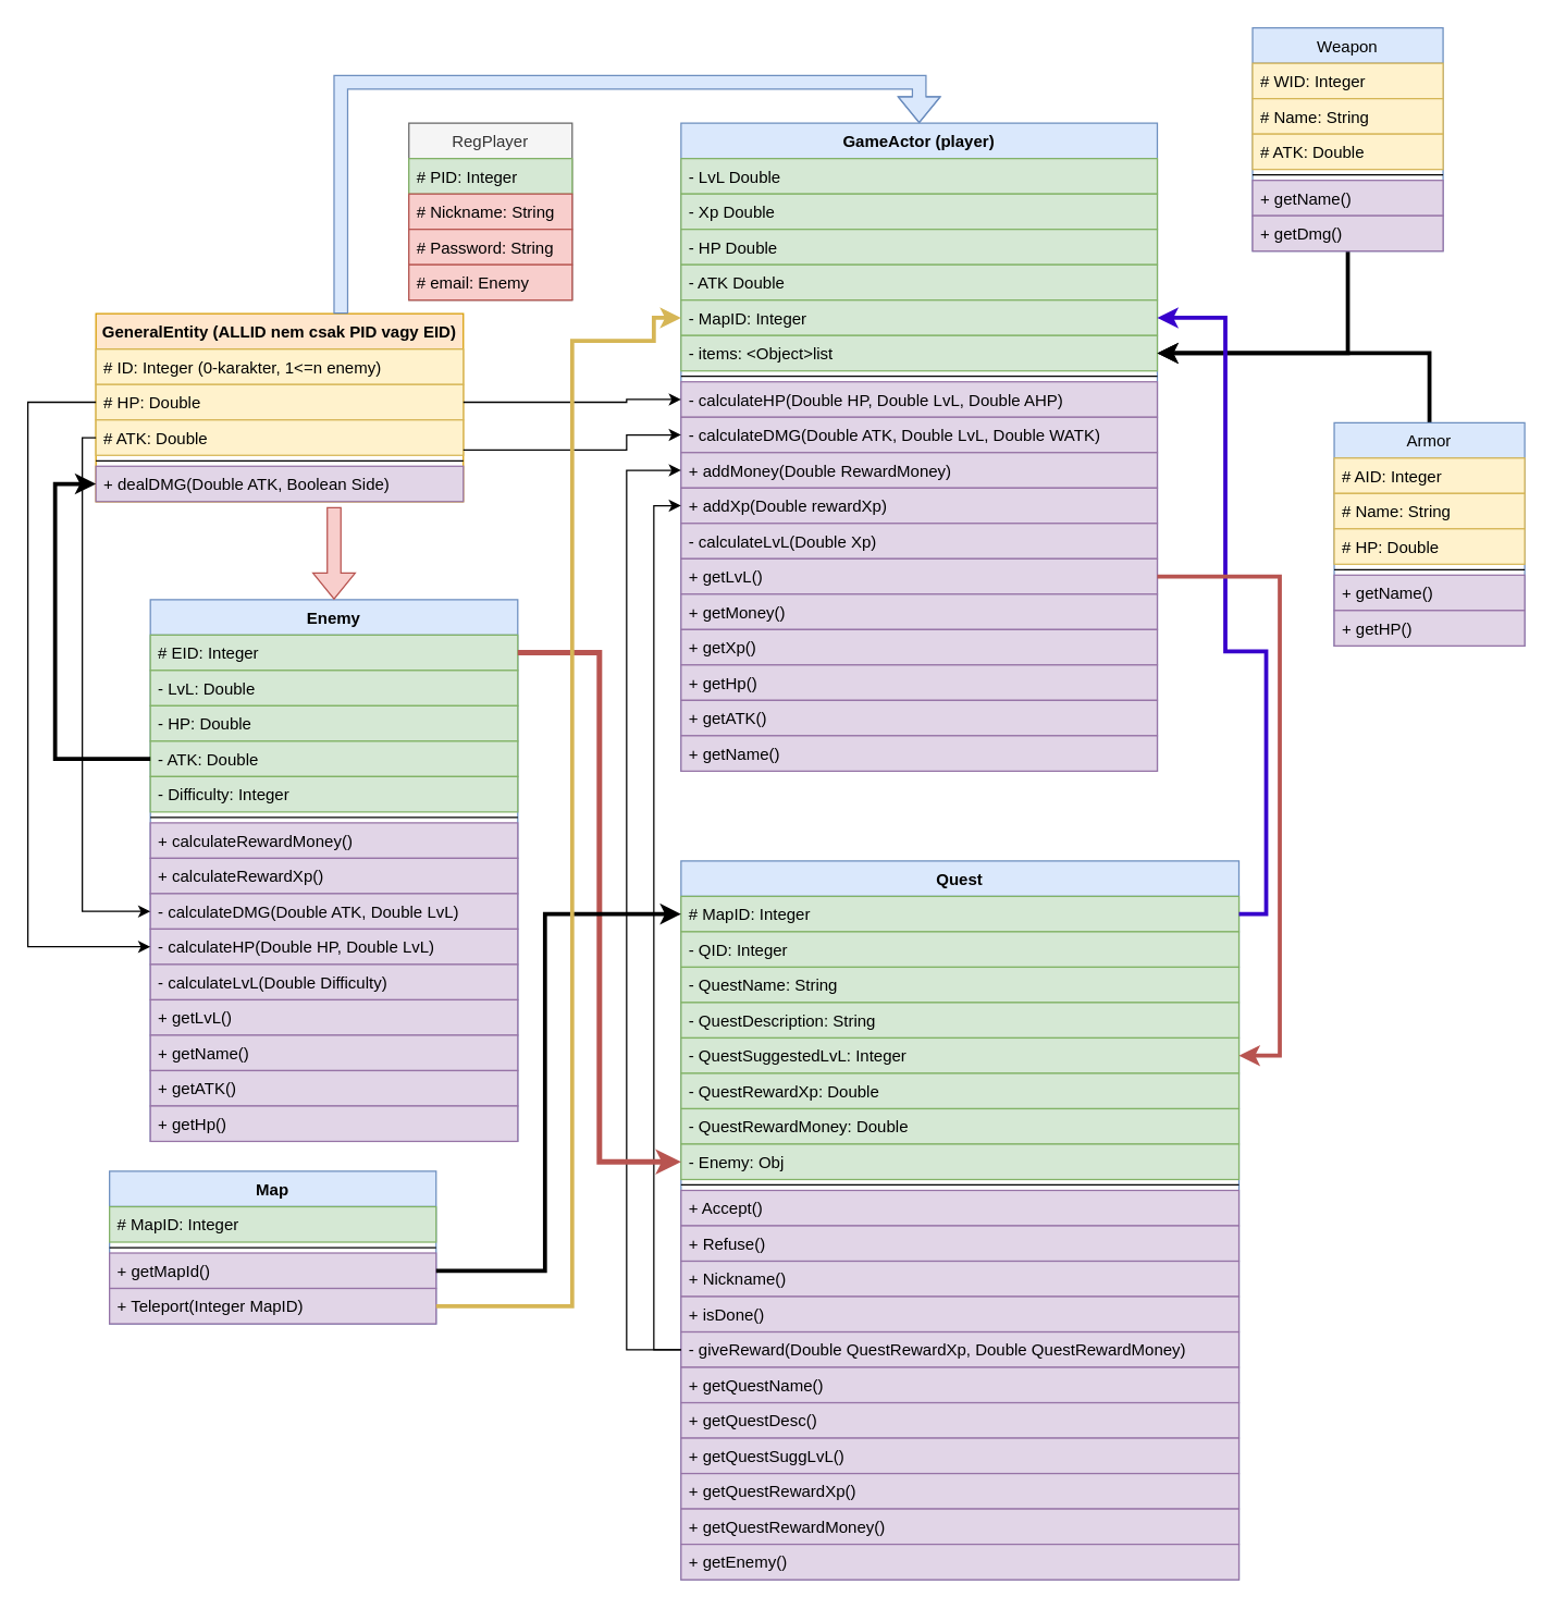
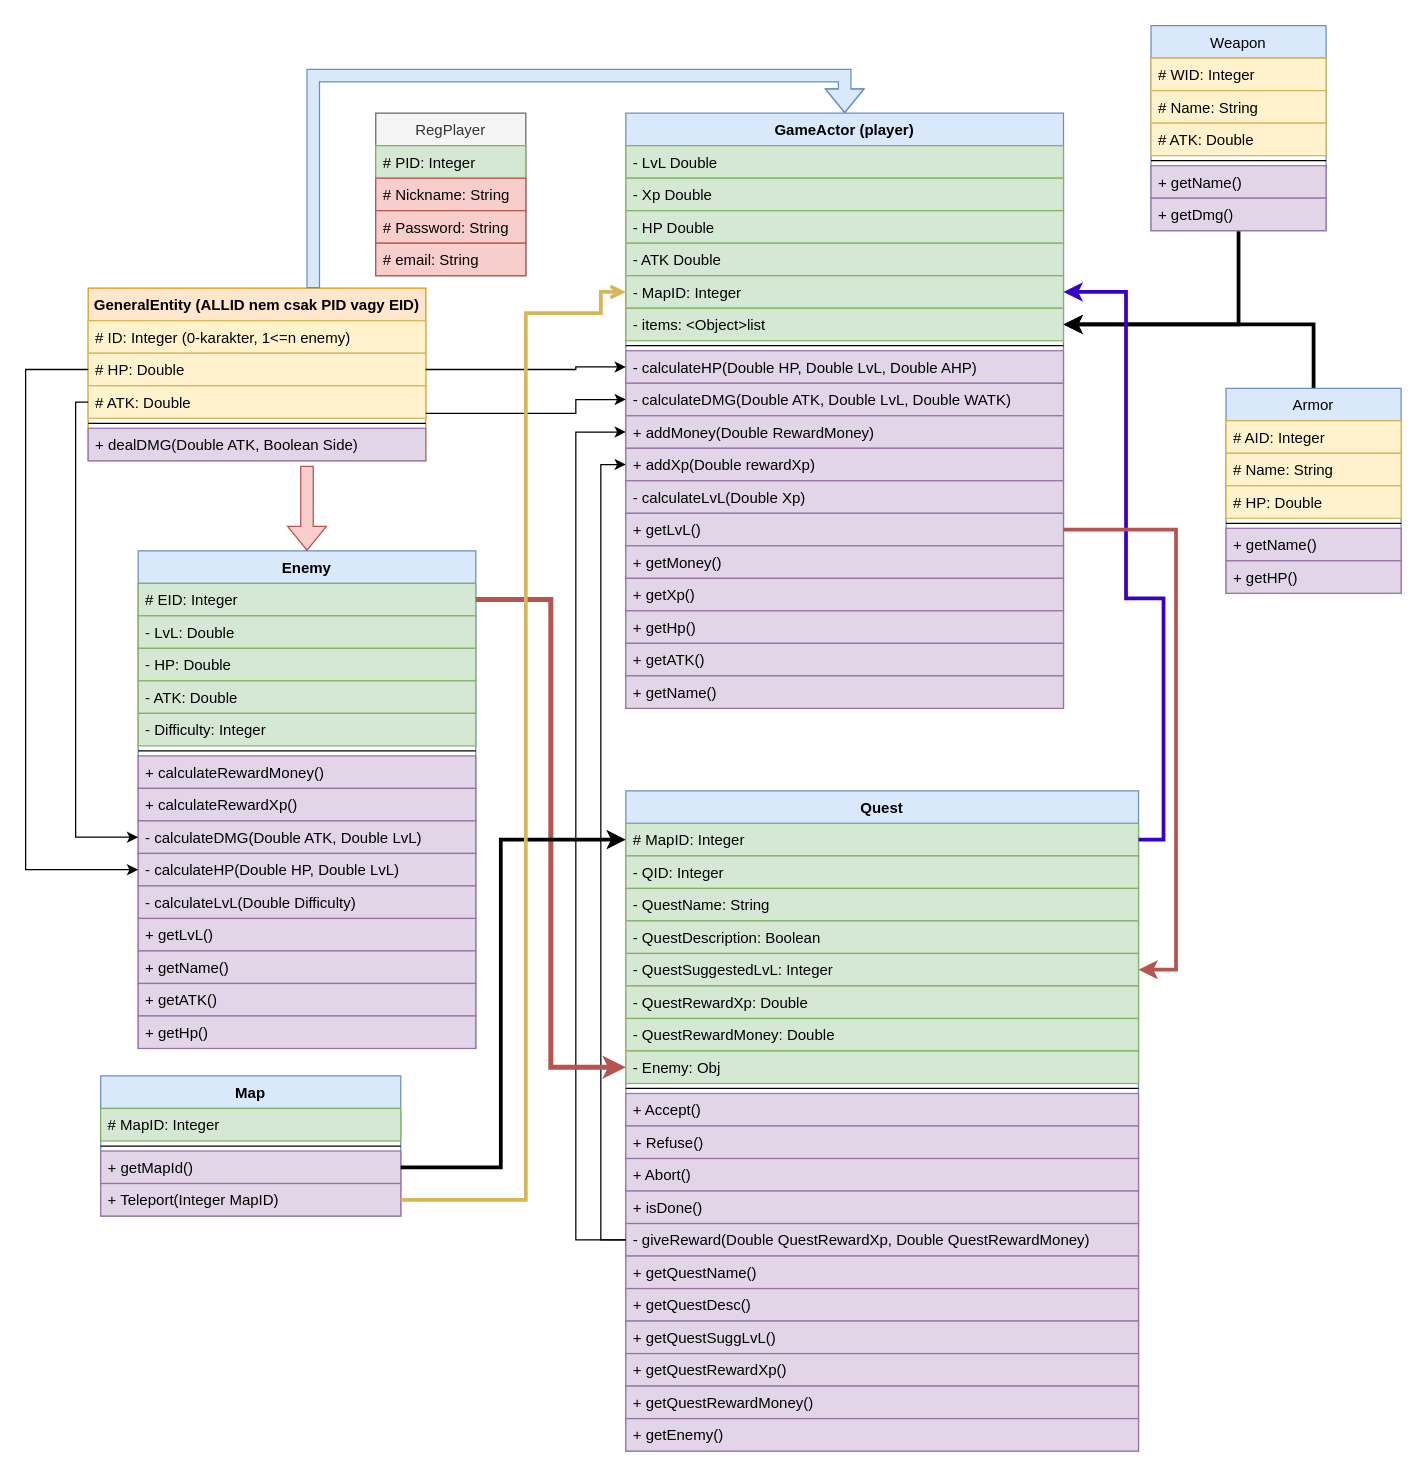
- <mxCell id="6" value="# email: Enemy" style="text;strokeColor=#b85450;fillColor=#f8cecc;align=left;verticalAlign=top;spacingLeft=4;spacingRight=4;overflow=hidden;rotatable=0;points=[[0,0.5],[1,0.5]];portConstraint=eastwest;" parent="2" vertex="1"><mxGeometry y="104" width="120" height="26" as="geometry" /></mxCell>
+ <mxCell id="6" value="# email: String" style="text;strokeColor=#b85450;fillColor=#f8cecc;align=left;verticalAlign=top;spacingLeft=4;spacingRight=4;overflow=hidden;rotatable=0;points=[[0,0.5],[1,0.5]];portConstraint=eastwest;" parent="2" vertex="1"><mxGeometry y="104" width="120" height="26" as="geometry" /></mxCell>
- <mxCell id="102" style="edgeStyle=orthogonalEdgeStyle;rounded=0;orthogonalLoop=1;jettySize=auto;html=1;entryX=0;entryY=0.5;entryDx=0;entryDy=0;strokeWidth=3;fillColor=#fff2cc;strokeColor=#d6b656;" parent="1" source="100" target="12" edge="1"><mxGeometry relative="1" as="geometry"><Array as="points"><mxPoint x="420" y="959" /><mxPoint x="420" y="250" /><mxPoint x="480" y="250" /><mxPoint x="480" y="233" /></Array></mxGeometry></mxCell>
+ <mxCell id="102" style="edgeStyle=orthogonalEdgeStyle;rounded=0;orthogonalLoop=1;jettySize=auto;html=1;entryX=0;entryY=0.5;entryDx=0;entryDy=0;strokeWidth=3;fillColor=#fff2cc;strokeColor=#d6b656;endArrow=open;" parent="1" source="100" target="12" edge="1"><mxGeometry relative="1" as="geometry"><Array as="points"><mxPoint x="420" y="959" /><mxPoint x="420" y="250" /><mxPoint x="480" y="250" /><mxPoint x="480" y="233" /></Array></mxGeometry></mxCell>
- <mxCell id="103" style="edgeStyle=orthogonalEdgeStyle;rounded=0;orthogonalLoop=1;jettySize=auto;html=1;entryX=0;entryY=0.5;entryDx=0;entryDy=0;strokeWidth=3;" parent="1" source="54" target="47" edge="1"><mxGeometry relative="1" as="geometry"><Array as="points"><mxPoint x="40" y="557" /><mxPoint x="40" y="355" /></Array></mxGeometry></mxCell>
- <mxCell id="74" value="- QuestDescription: String" style="text;strokeColor=#82b366;fillColor=#d5e8d4;align=left;verticalAlign=top;spacingLeft=4;spacingRight=4;overflow=hidden;rotatable=0;points=[[0,0.5],[1,0.5]];portConstraint=eastwest;" parent="70" vertex="1"><mxGeometry y="104" width="410" height="26" as="geometry" /></mxCell>
+ <mxCell id="74" value="- QuestDescription: Boolean" style="text;strokeColor=#82b366;fillColor=#d5e8d4;align=left;verticalAlign=top;spacingLeft=4;spacingRight=4;overflow=hidden;rotatable=0;points=[[0,0.5],[1,0.5]];portConstraint=eastwest;" parent="70" vertex="1"><mxGeometry y="104" width="410" height="26" as="geometry" /></mxCell>
- <mxCell id="82" value="+ Nickname()" style="text;strokeColor=#9673a6;fillColor=#e1d5e7;align=left;verticalAlign=top;spacingLeft=4;spacingRight=4;overflow=hidden;rotatable=0;points=[[0,0.5],[1,0.5]];portConstraint=eastwest;" parent="70" vertex="1"><mxGeometry y="294" width="410" height="26" as="geometry" /></mxCell>
+ <mxCell id="82" value="+ Abort()" style="text;strokeColor=#9673a6;fillColor=#e1d5e7;align=left;verticalAlign=top;spacingLeft=4;spacingRight=4;overflow=hidden;rotatable=0;points=[[0,0.5],[1,0.5]];portConstraint=eastwest;" parent="70" vertex="1"><mxGeometry y="294" width="410" height="26" as="geometry" /></mxCell>
